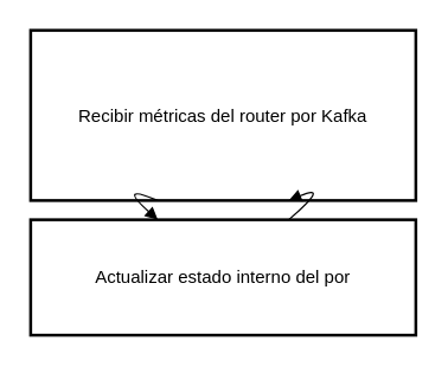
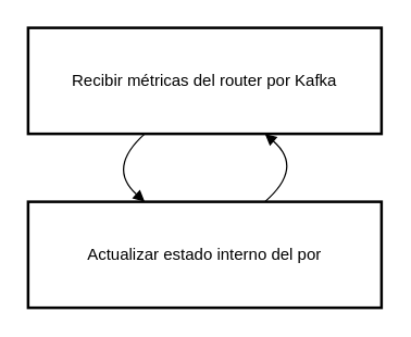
- <mxCell id="2" value="Recibir métricas del router por Kafka" style="whiteSpace=wrap;strokeWidth=2;" parent="1" vertex="1"><mxGeometry x="20" y="20" width="260" height="115" as="geometry" /></mxCell>
+ <mxCell id="2" value="Recibir métricas del router por Kafka" style="whiteSpace=wrap;strokeWidth=2;" parent="1" vertex="1"><mxGeometry x="20" y="20" width="260" height="78" as="geometry" /></mxCell>
